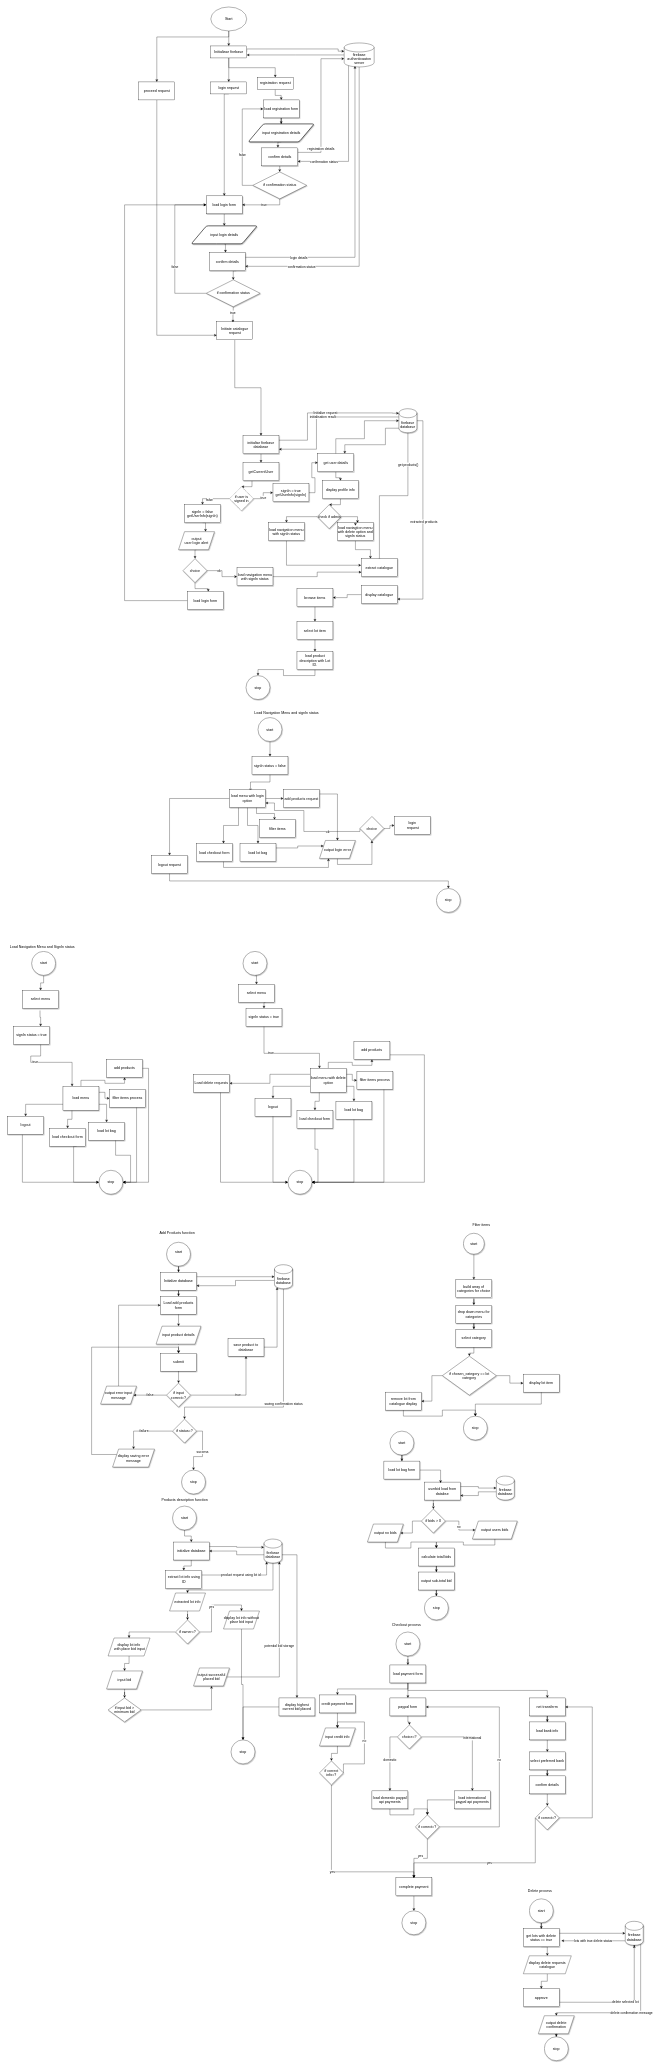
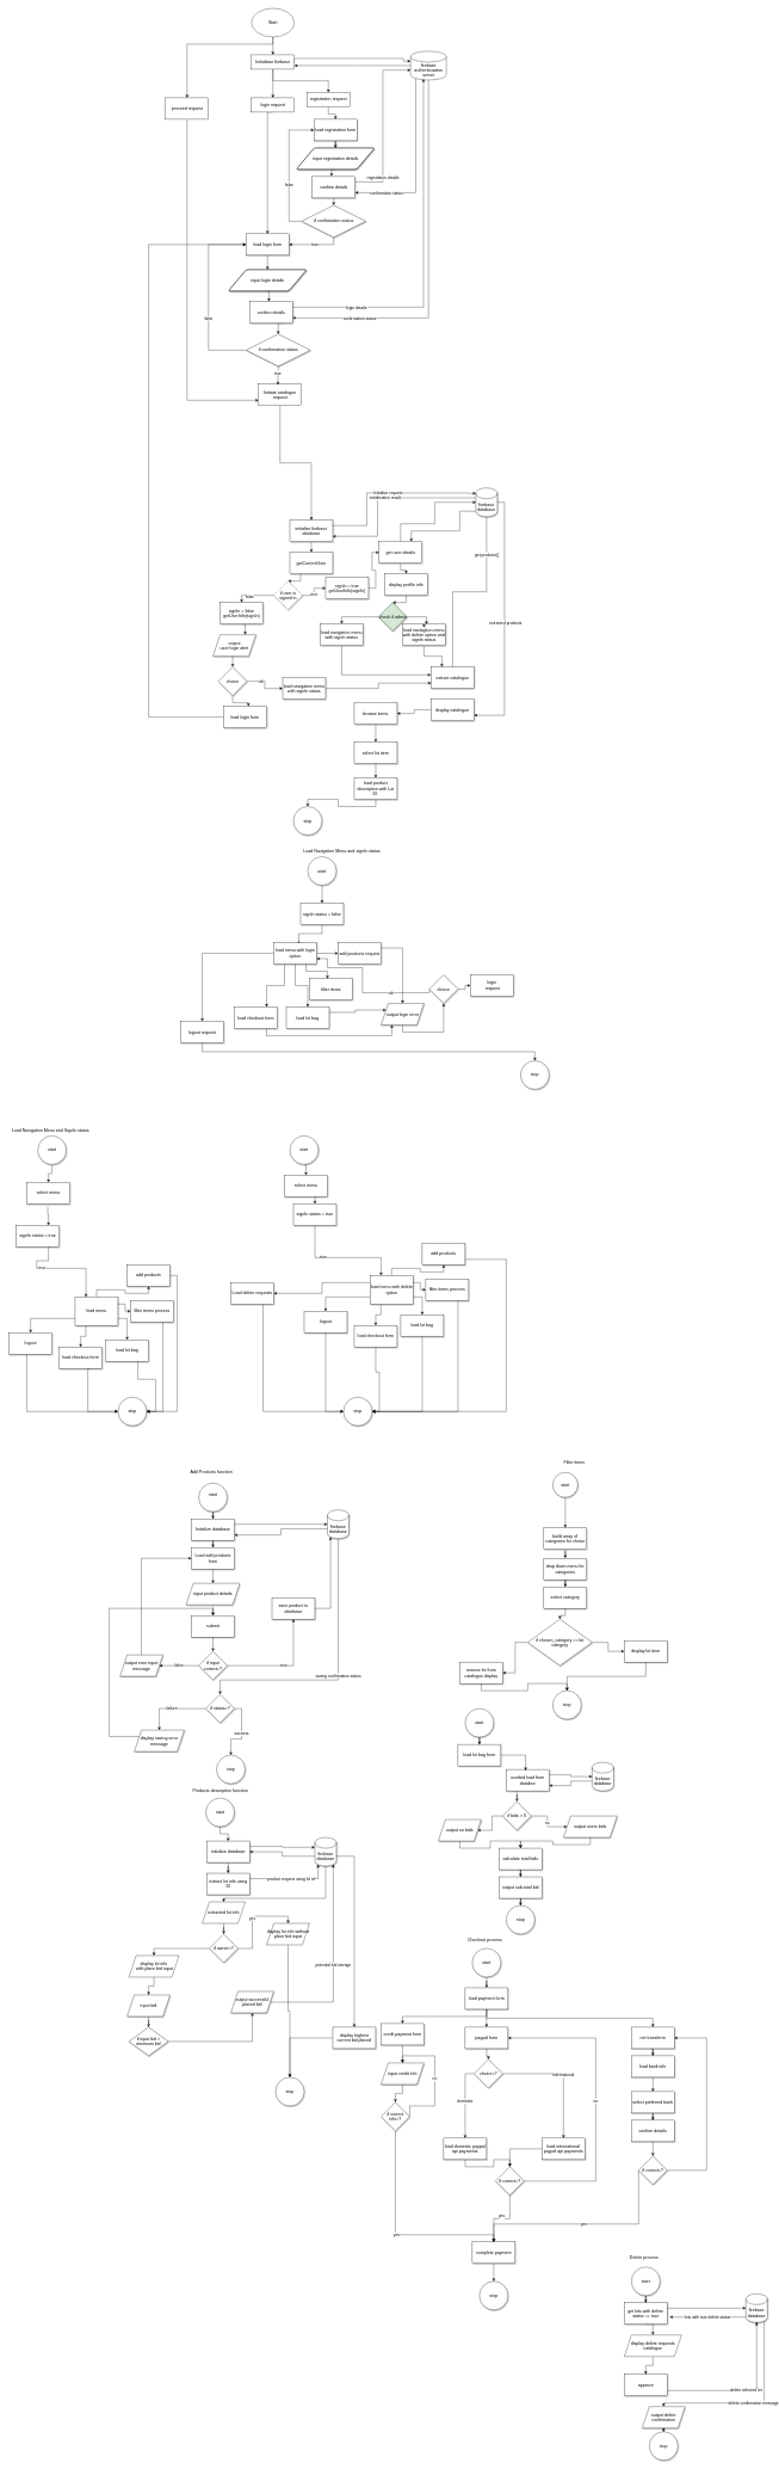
- <mxCell id="71" value="check if admin" style="rhombus;whiteSpace=wrap;html=1;shadow=1;" parent="1" vertex="1"><mxGeometry x="1057.5" y="1680" width="80" height="80" as="geometry" /></mxCell>
+ <mxCell id="71" value="check if admin" style="rhombus;whiteSpace=wrap;html=1;shadow=1;fillColor=#d5e8d4;" parent="1" vertex="1"><mxGeometry x="1057.5" y="1680" width="80" height="80" as="geometry" /></mxCell>
- <mxCell id="215" value="extract lot info using ID" style="rounded=0;whiteSpace=wrap;html=1;shadow=1;" parent="1" vertex="1"><mxGeometry x="552.5" y="5235" width="120" height="60" as="geometry" /></mxCell>
+ <mxCell id="215" value="extract lot info using ID" style="rounded=0;whiteSpace=wrap;html=1;shadow=1;" parent="1" vertex="1"><mxGeometry x="577.5" y="5230" width="120" height="60" as="geometry" /></mxCell>
